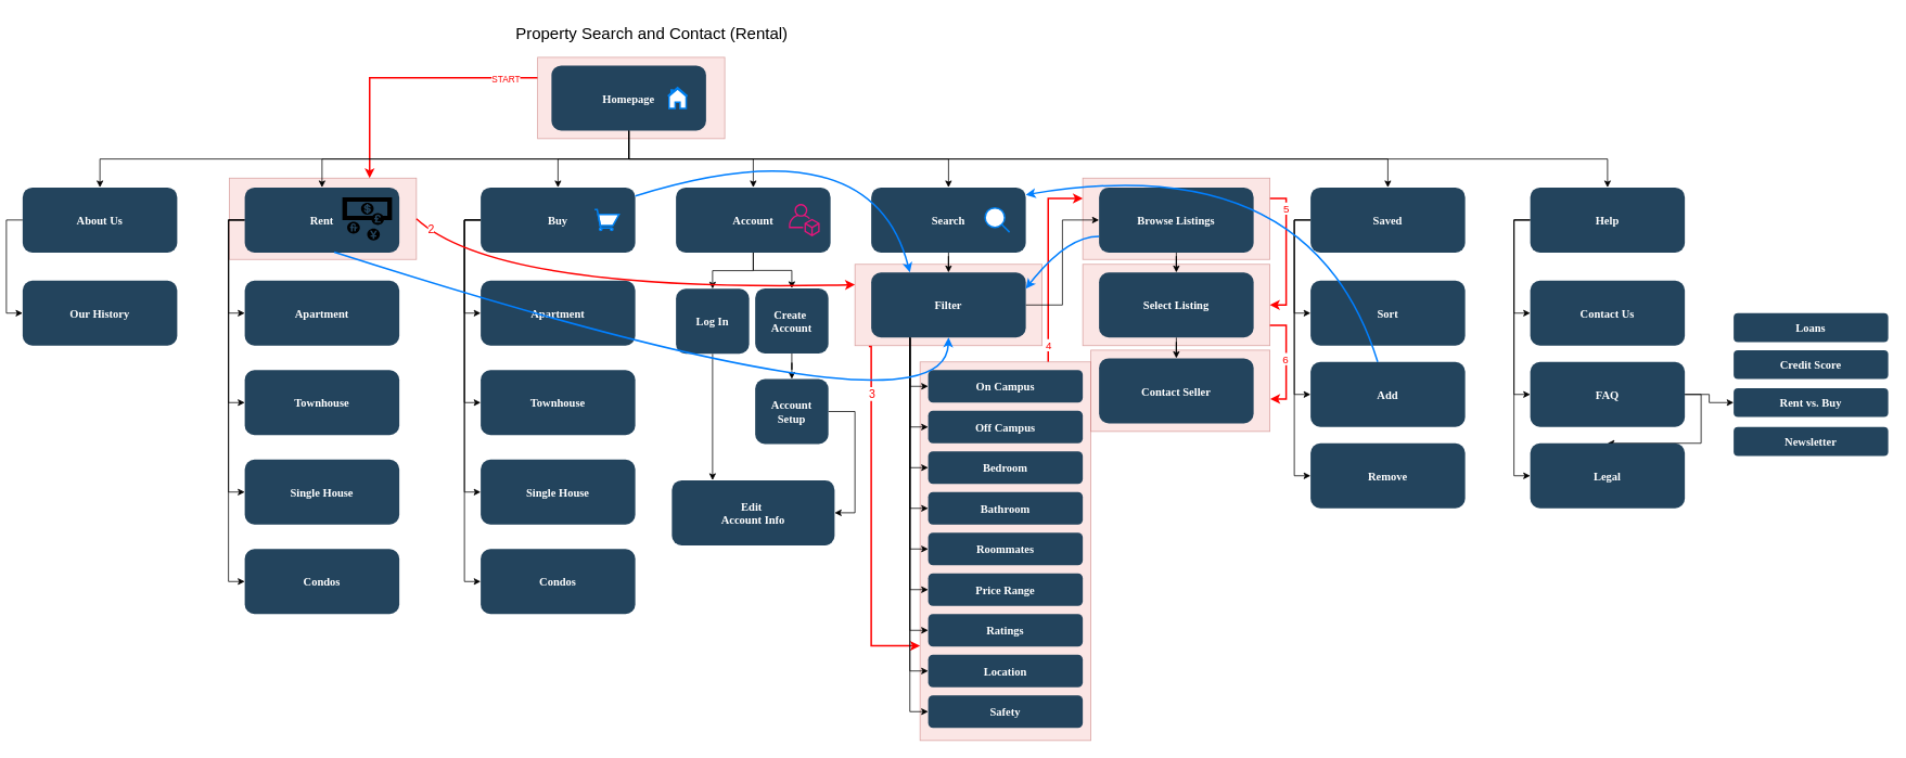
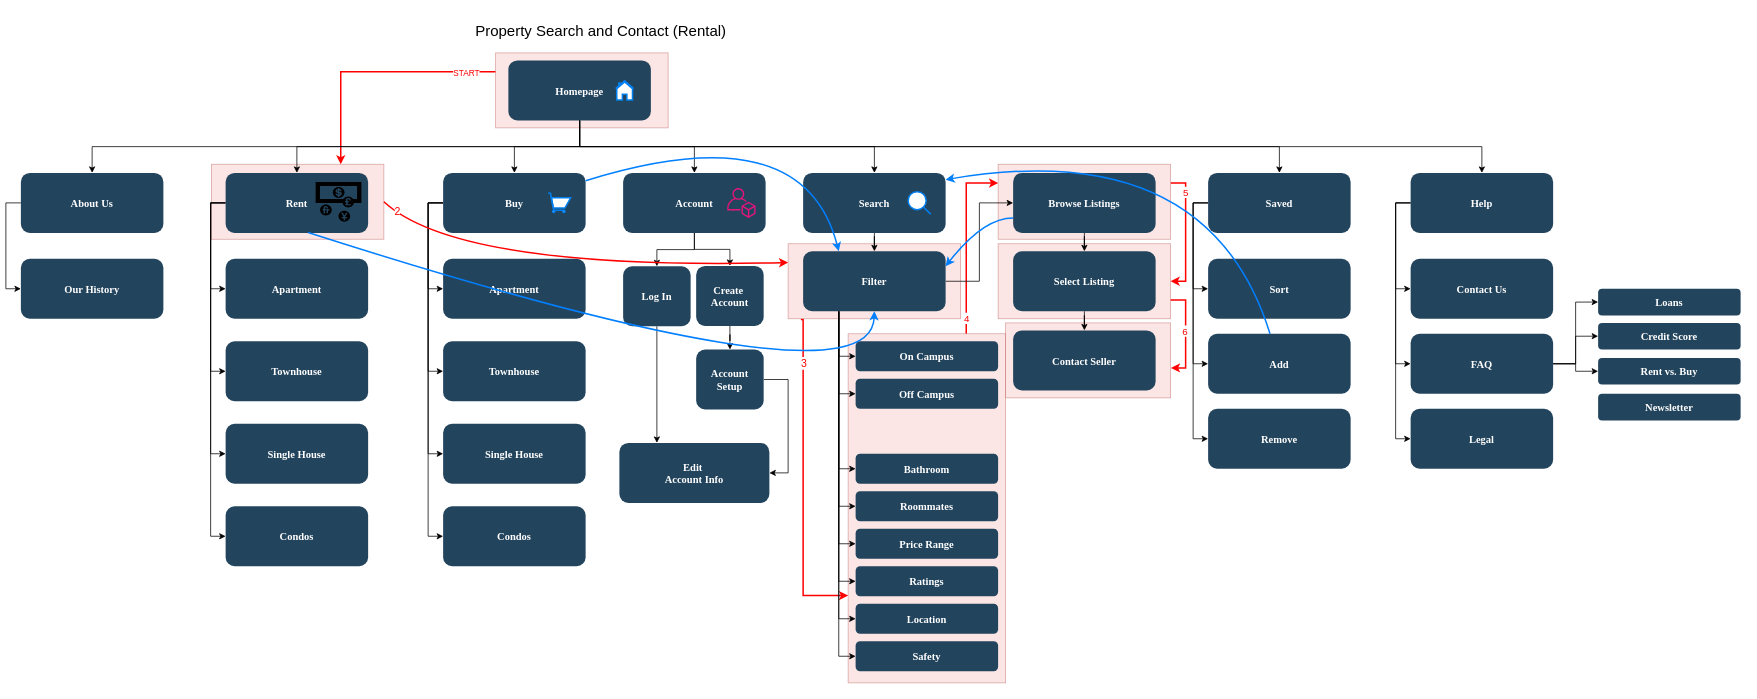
+ <mxCell id="91" style="edgeStyle=orthogonalEdgeStyle;rounded=0;orthogonalLoop=1;jettySize=auto;html=1;exitX=1;exitY=0.5;exitDx=0;exitDy=0;entryX=0;entryY=0.5;entryDx=0;entryDy=0;" parent="1" source="93" target="96" edge="1"><mxGeometry relative="1" as="geometry" /></mxCell>
- <mxCell id="90" style="edgeStyle=orthogonalEdgeStyle;rounded=0;orthogonalLoop=1;jettySize=auto;html=1;exitX=1;exitY=0.5;exitDx=0;exitDy=0;" parent="1" source="93" target="94" edge="1"><mxGeometry relative="1" as="geometry" /></mxCell>
+ <mxCell id="90" style="edgeStyle=orthogonalEdgeStyle;rounded=0;orthogonalLoop=1;jettySize=auto;html=1;exitX=1;exitY=0.5;exitDx=0;exitDy=0;entryX=0;entryY=0.5;entryDx=0;entryDy=0;" parent="1" source="93" target="95" edge="1"><mxGeometry relative="1" as="geometry" /></mxCell>
- <mxCell id="64" style="edgeStyle=orthogonalEdgeStyle;rounded=0;orthogonalLoop=1;jettySize=auto;html=1;exitX=0.25;exitY=1;exitDx=0;exitDy=0;entryX=0;entryY=0.5;entryDx=0;entryDy=0;" parent="1" source="72" target="53" edge="1"><mxGeometry relative="1" as="geometry" /></mxCell>
- <mxCell id="53" value="Bedroom" style="rounded=1;fillColor=#23445D;gradientColor=none;strokeColor=none;fontColor=#FFFFFF;fontStyle=1;fontFamily=Tahoma;fontSize=14" parent="1" vertex="1"><mxGeometry x="1133" y="554.5" width="190" height="40" as="geometry" /></mxCell>
